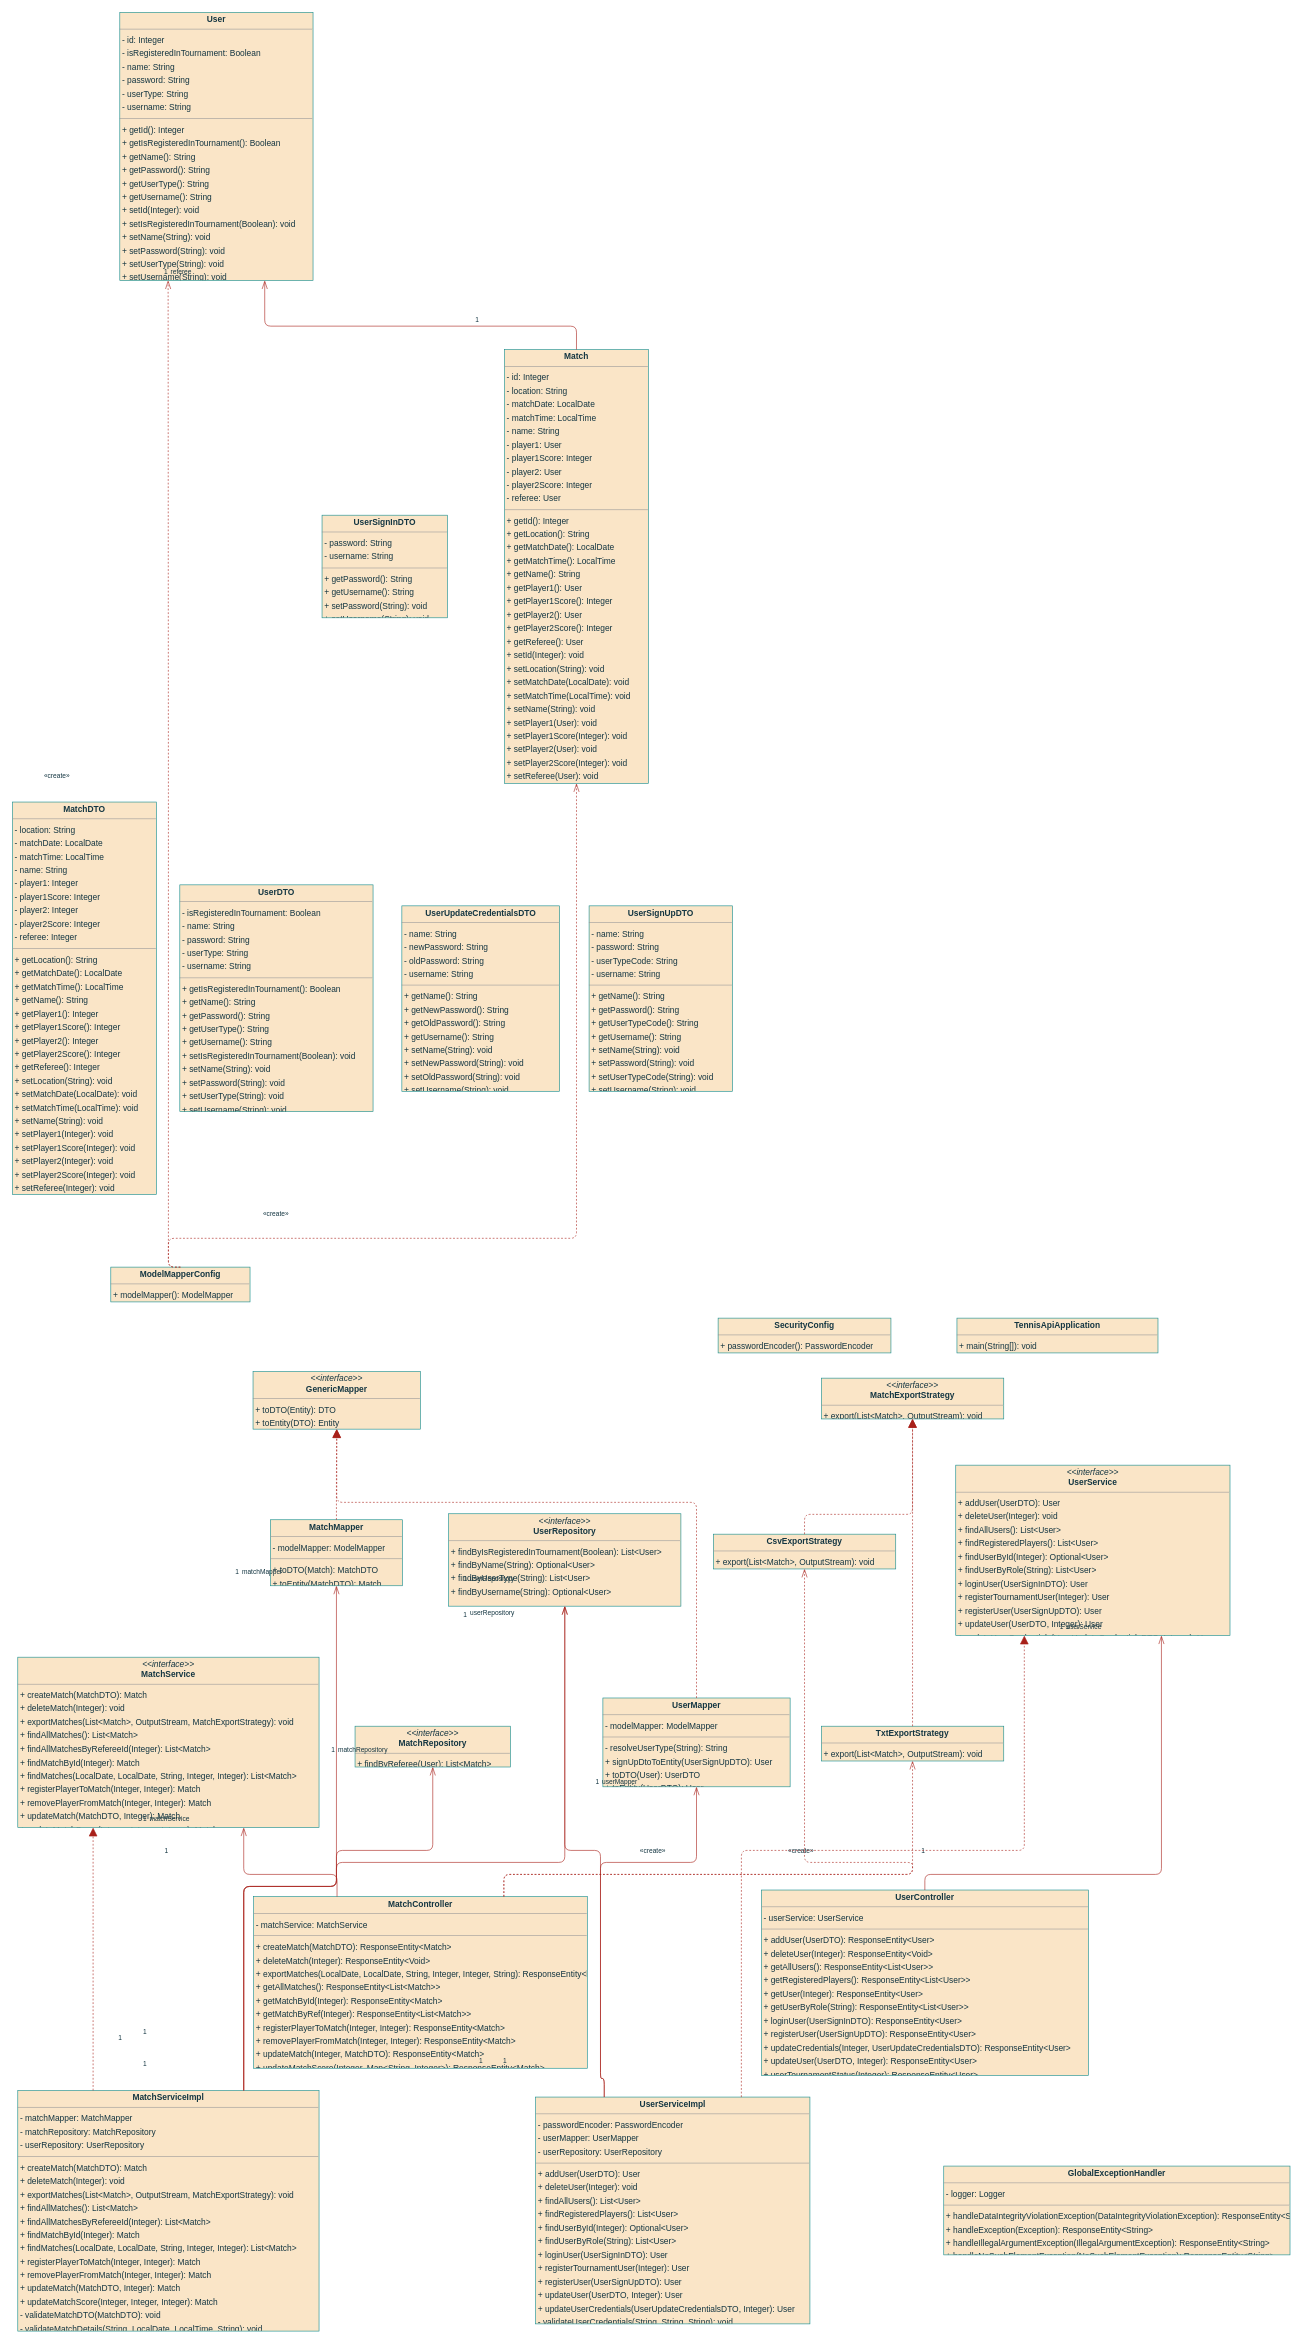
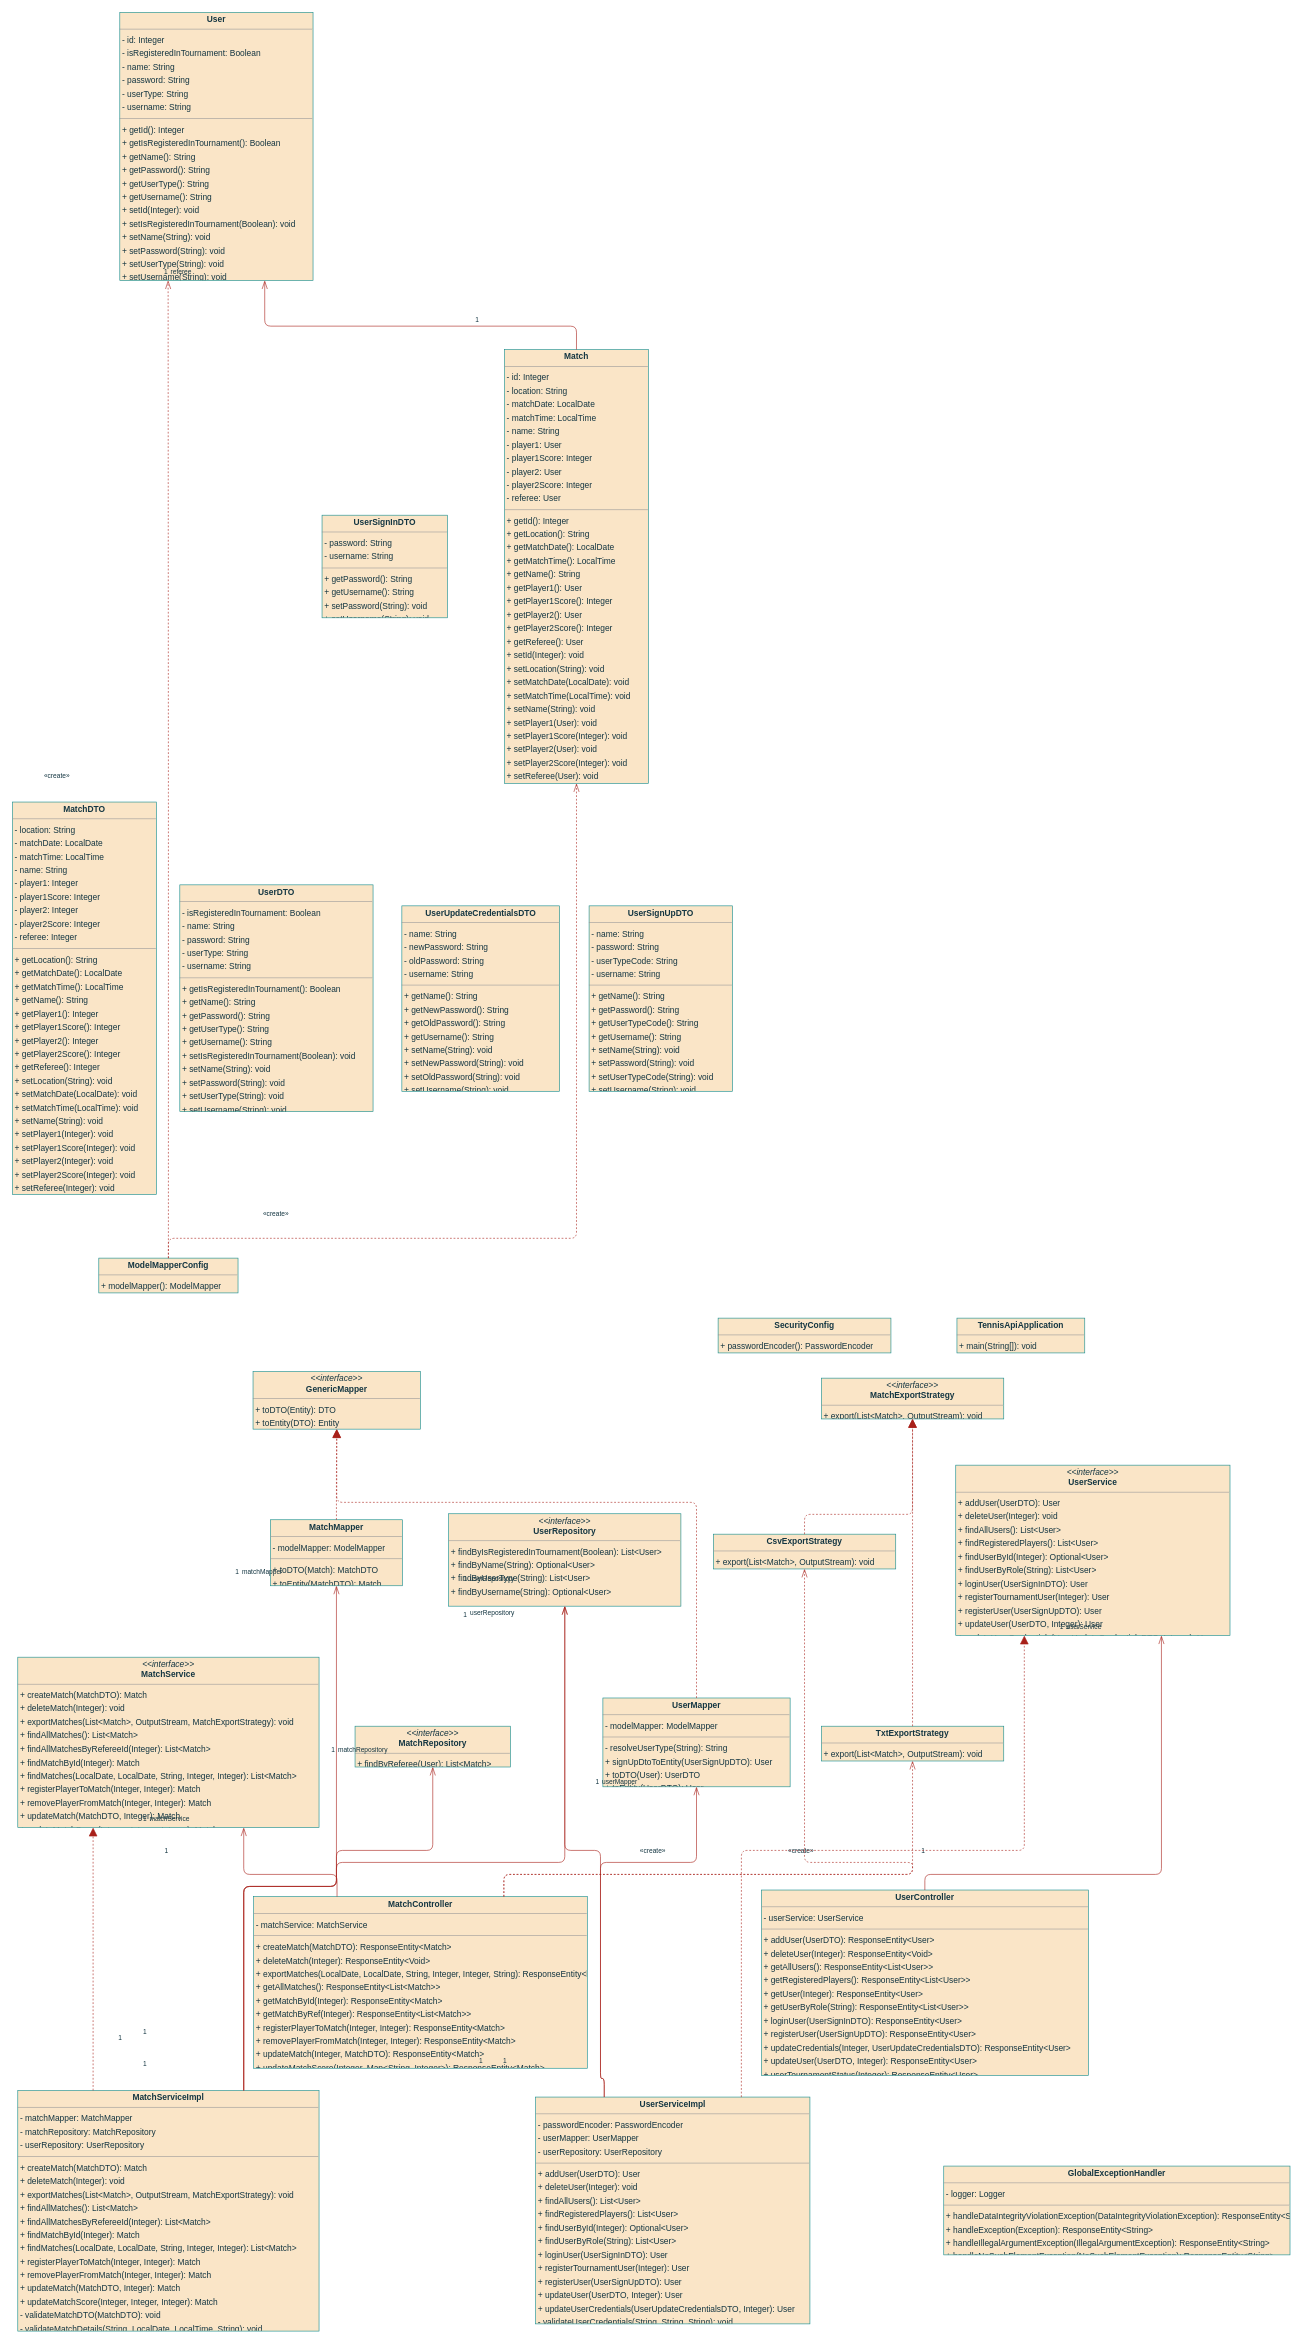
- <mxCell id="13" value="&lt;p style=&quot;margin:0px;margin-top:4px;text-align:center;&quot;&gt;&lt;b&gt;ModelMapperConfig&lt;/b&gt;&lt;/p&gt;&lt;hr size=&quot;1&quot;/&gt;&lt;p style=&quot;margin:0 0 0 4px;line-height:1.6;&quot;&gt;+ modelMapper(): ModelMapper&lt;/p&gt;" style="verticalAlign=top;align=left;overflow=fill;fontSize=14;fontFamily=Helvetica;html=1;rounded=0;shadow=0;comic=0;labelBackgroundColor=none;strokeWidth=1;fillColor=#FAE5C7;strokeColor=#0F8B8D;fontColor=#143642;" parent="1" vertex="1"><mxGeometry x="184" y="2111" width="232" height="58" as="geometry" /></mxCell>
+ <mxCell id="13" value="&lt;p style=&quot;margin:0px;margin-top:4px;text-align:center;&quot;&gt;&lt;b&gt;ModelMapperConfig&lt;/b&gt;&lt;/p&gt;&lt;hr size=&quot;1&quot;/&gt;&lt;p style=&quot;margin:0 0 0 4px;line-height:1.6;&quot;&gt;+ modelMapper(): ModelMapper&lt;/p&gt;" style="verticalAlign=top;align=left;overflow=fill;fontSize=14;fontFamily=Helvetica;html=1;rounded=0;shadow=0;comic=0;labelBackgroundColor=none;strokeWidth=1;fillColor=#FAE5C7;strokeColor=#0F8B8D;fontColor=#143642;" parent="1" vertex="1"><mxGeometry x="164" y="2096" width="232" height="58" as="geometry" /></mxCell>
- <mxCell id="15" value="&lt;p style=&quot;margin:0px;margin-top:4px;text-align:center;&quot;&gt;&lt;b&gt;TennisApiApplication&lt;/b&gt;&lt;/p&gt;&lt;hr size=&quot;1&quot;/&gt;&lt;p style=&quot;margin:0 0 0 4px;line-height:1.6;&quot;&gt;+ main(String[]): void&lt;/p&gt;" style="verticalAlign=top;align=left;overflow=fill;fontSize=14;fontFamily=Helvetica;html=1;rounded=0;shadow=0;comic=0;labelBackgroundColor=none;strokeWidth=1;fillColor=#FAE5C7;strokeColor=#0F8B8D;fontColor=#143642;" parent="1" vertex="1"><mxGeometry x="1594" y="2196" width="335" height="58" as="geometry" /></mxCell>
+ <mxCell id="15" value="&lt;p style=&quot;margin:0px;margin-top:4px;text-align:center;&quot;&gt;&lt;b&gt;TennisApiApplication&lt;/b&gt;&lt;/p&gt;&lt;hr size=&quot;1&quot;/&gt;&lt;p style=&quot;margin:0 0 0 4px;line-height:1.6;&quot;&gt;+ main(String[]): void&lt;/p&gt;" style="verticalAlign=top;align=left;overflow=fill;fontSize=14;fontFamily=Helvetica;html=1;rounded=0;shadow=0;comic=0;labelBackgroundColor=none;strokeWidth=1;fillColor=#FAE5C7;strokeColor=#0F8B8D;fontColor=#143642;" parent="1" vertex="1"><mxGeometry x="1594" y="2196" width="213" height="58" as="geometry" /></mxCell>
